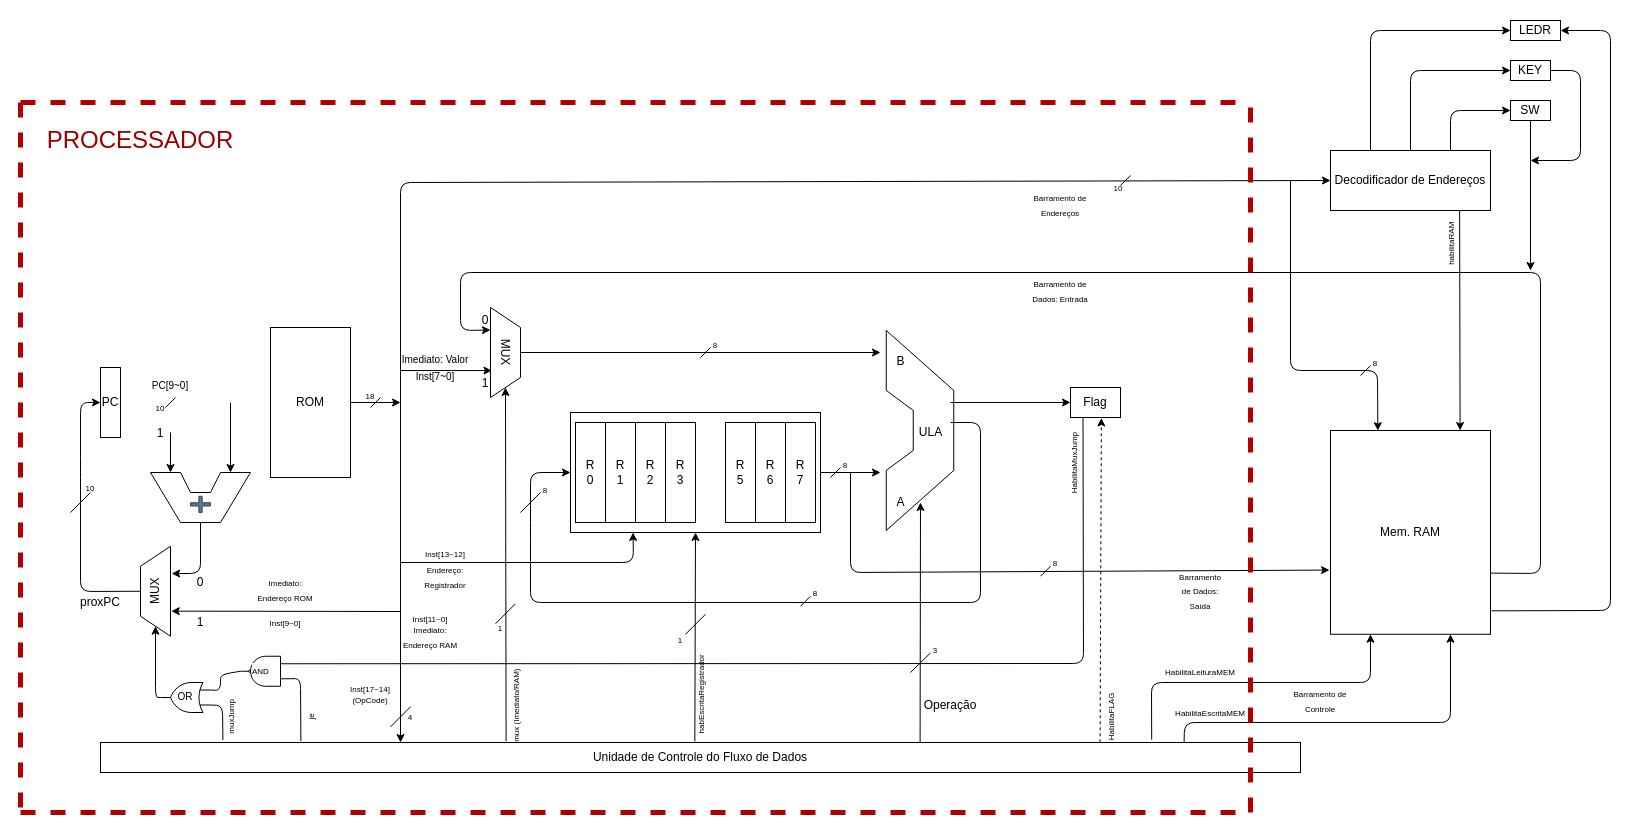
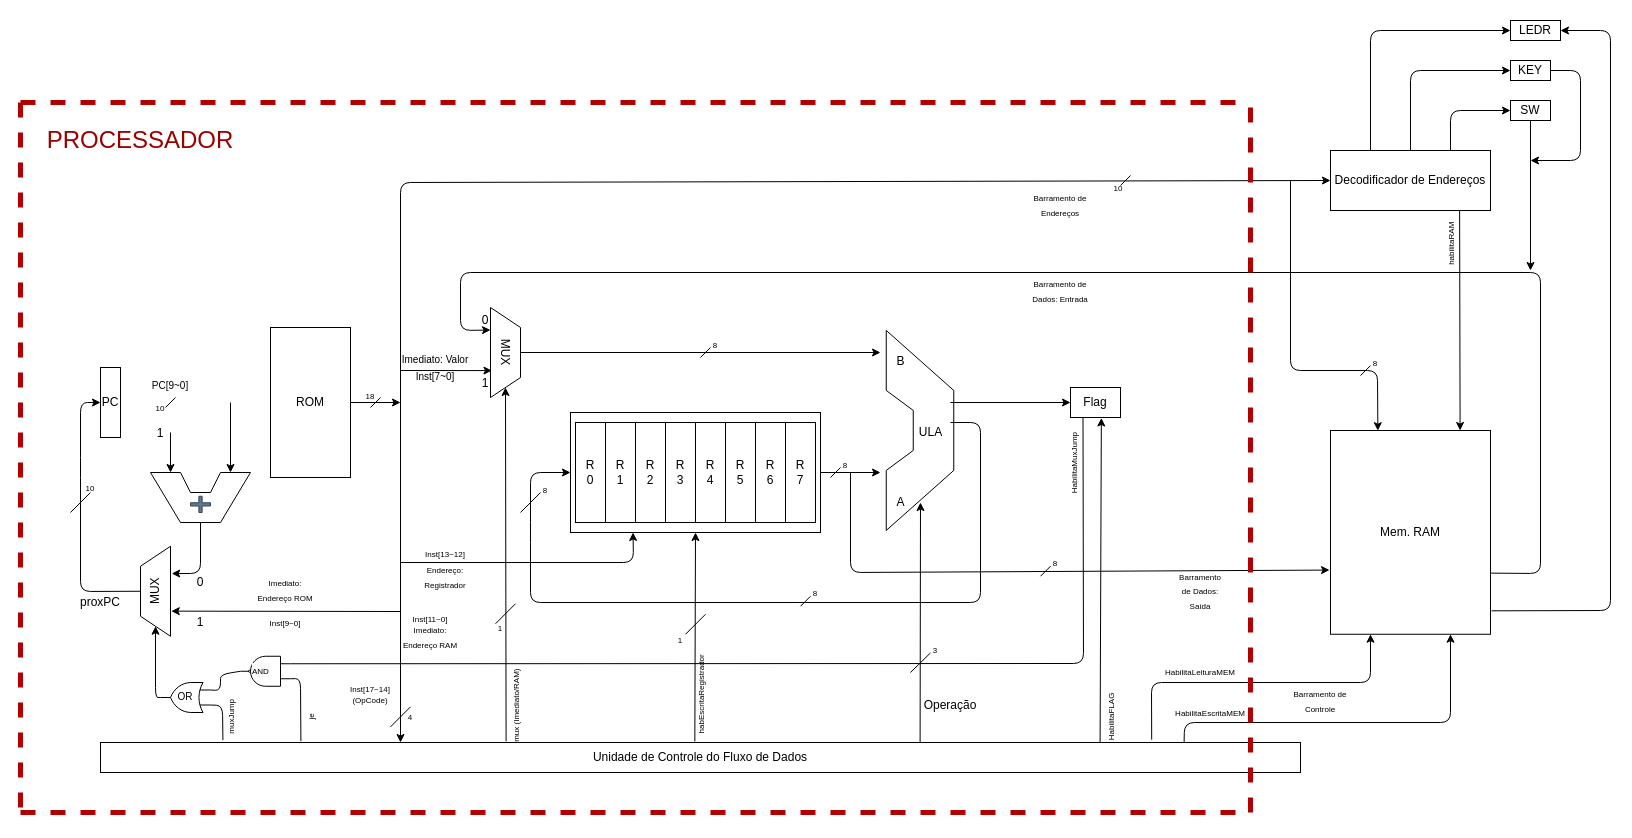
+ <mxCell id="43" value="R&lt;br&gt;4" style="rounded=0;whiteSpace=wrap;html=1;strokeColor=#000000;" parent="37" vertex="1"><mxGeometry x="125" y="10" width="30" height="100" as="geometry" /></mxCell>
- <mxCell id="128" value="" style="endArrow=classic;html=1;strokeWidth=1;entryX=0.617;entryY=1.017;entryDx=0;entryDy=0;entryPerimeter=0;exitX=0.833;exitY=-0.007;exitDx=0;exitDy=0;exitPerimeter=0;dashed=1;" parent="1" source="2" target="67" edge="1"><mxGeometry width="50" height="50" relative="1" as="geometry"><mxPoint x="1100" y="732" as="sourcePoint" /><mxPoint x="1080" y="562" as="targetPoint" /></mxGeometry></mxCell>
+ <mxCell id="128" value="" style="endArrow=classic;html=1;strokeWidth=1;entryX=0.617;entryY=1.017;entryDx=0;entryDy=0;entryPerimeter=0;exitX=0.833;exitY=-0.007;exitDx=0;exitDy=0;exitPerimeter=0;" parent="1" source="2" target="67" edge="1"><mxGeometry width="50" height="50" relative="1" as="geometry"><mxPoint x="1100" y="732" as="sourcePoint" /><mxPoint x="1080" y="562" as="targetPoint" /></mxGeometry></mxCell>
